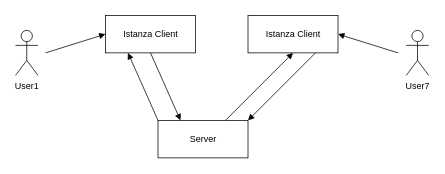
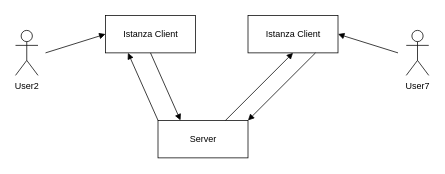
- <mxCell id="2" value="&lt;font style=&quot;font-size: 12px;&quot;&gt;User1&lt;/font&gt;" style="shape=umlActor;verticalLabelPosition=bottom;verticalAlign=top;html=1;outlineConnect=0;fontStyle=0" vertex="1" parent="1"><mxGeometry x="20" y="40" width="30" height="60" as="geometry" /></mxCell>
+ <mxCell id="2" value="&lt;font style=&quot;font-size: 12px;&quot;&gt;User2&lt;/font&gt;" style="shape=umlActor;verticalLabelPosition=bottom;verticalAlign=top;html=1;outlineConnect=0;fontStyle=0" vertex="1" parent="1"><mxGeometry x="20" y="40" width="30" height="60" as="geometry" /></mxCell>
